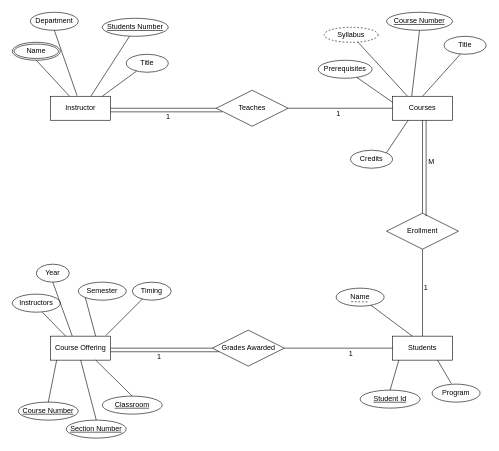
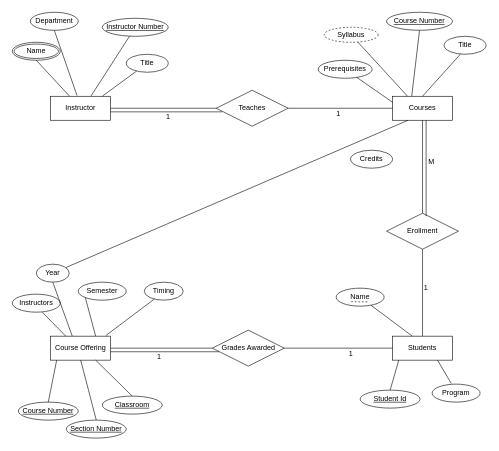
- <mxCell id="16" value="Students Number" parent="1" style="ellipse;whiteSpace=wrap;html=1;align=center;fontStyle=4;" vertex="1"><mxGeometry as="geometry" y="30" x="170" height="30" width="110" /></mxCell>
+ <mxCell id="16" value="Instructor Number" parent="1" style="ellipse;whiteSpace=wrap;html=1;align=center;fontStyle=4;" vertex="1"><mxGeometry as="geometry" y="30" x="170" height="30" width="110" /></mxCell>
- <mxCell id="30" value="" parent="1" edge="1" target="26" style="endArrow=none;html=1;rounded=0;entryX=1;entryY=0;entryDx=0;entryDy=0;exitX=0.26;exitY=1;exitDx=0;exitDy=0;exitPerimeter=0;" source="5"><mxGeometry as="geometry" relative="1"><mxPoint as="sourcePoint" y="200" x="690" /><mxPoint as="targetPoint" y="248" x="630" /></mxGeometry></mxCell>
+ <mxCell id="30" value="" parent="1" edge="1" target="34" style="endArrow=none;html=1;rounded=0;exitX=0.26;exitY=1;exitDx=0;exitDy=0;exitPerimeter=0;" source="5"><mxGeometry as="geometry" relative="1"><mxPoint as="sourcePoint" y="200" x="690" /><mxPoint as="targetPoint" y="248" x="630" /></mxGeometry></mxCell>
- <mxCell id="50" value="Timing" parent="1" style="ellipse;whiteSpace=wrap;html=1;align=center;" vertex="1"><mxGeometry as="geometry" y="470" x="220" height="30" width="65" /></mxCell>
+ <mxCell id="50" value="Timing" parent="1" style="ellipse;whiteSpace=wrap;html=1;align=center;" vertex="1"><mxGeometry x="240" y="470" as="geometry" height="30" width="65" /></mxCell>
